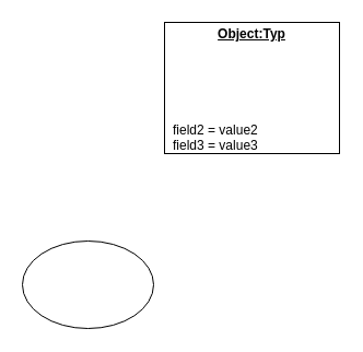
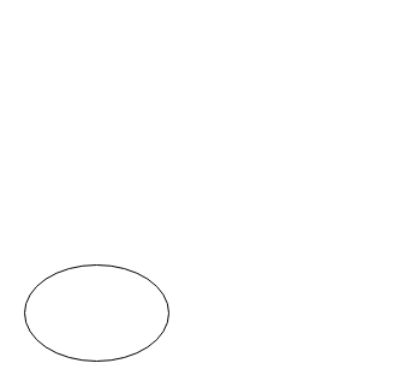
- <mxCell id="3" value="&lt;p style=&quot;margin:0px;margin-top:4px;text-align:center;text-decoration:underline;&quot;&gt;&lt;b&gt;Object:Typ&lt;/b&gt;&lt;/p&gt;&lt;p style=&quot;margin:0px;margin-top:4px;text-align:center;text-decoration:underline;&quot;&gt;&lt;b&gt;&lt;br&gt;&lt;/b&gt;&lt;/p&gt;&lt;p style=&quot;margin:0px;margin-top:4px;text-align:center;text-decoration:underline;&quot;&gt;&lt;b&gt;&lt;br&gt;&lt;/b&gt;&lt;/p&gt;&lt;p style=&quot;margin:0px;margin-top:4px;text-align:center;text-decoration:underline;&quot;&gt;&lt;b&gt;&lt;br&gt;&lt;/b&gt;&lt;/p&gt;&lt;p style=&quot;margin:0px;margin-top:4px;text-align:center;text-decoration:underline;&quot;&gt;&lt;b&gt;&lt;br&gt;&lt;/b&gt;&lt;/p&gt;&lt;p style=&quot;margin:0px;margin-left:8px;&quot;&gt;field2 = value2&lt;br&gt;field3 = value3&lt;/p&gt;" style="verticalAlign=top;align=left;overflow=fill;html=1;whiteSpace=wrap;" vertex="1" parent="1"><mxGeometry x="150" y="20" width="160" height="120" as="geometry" /></mxCell>
